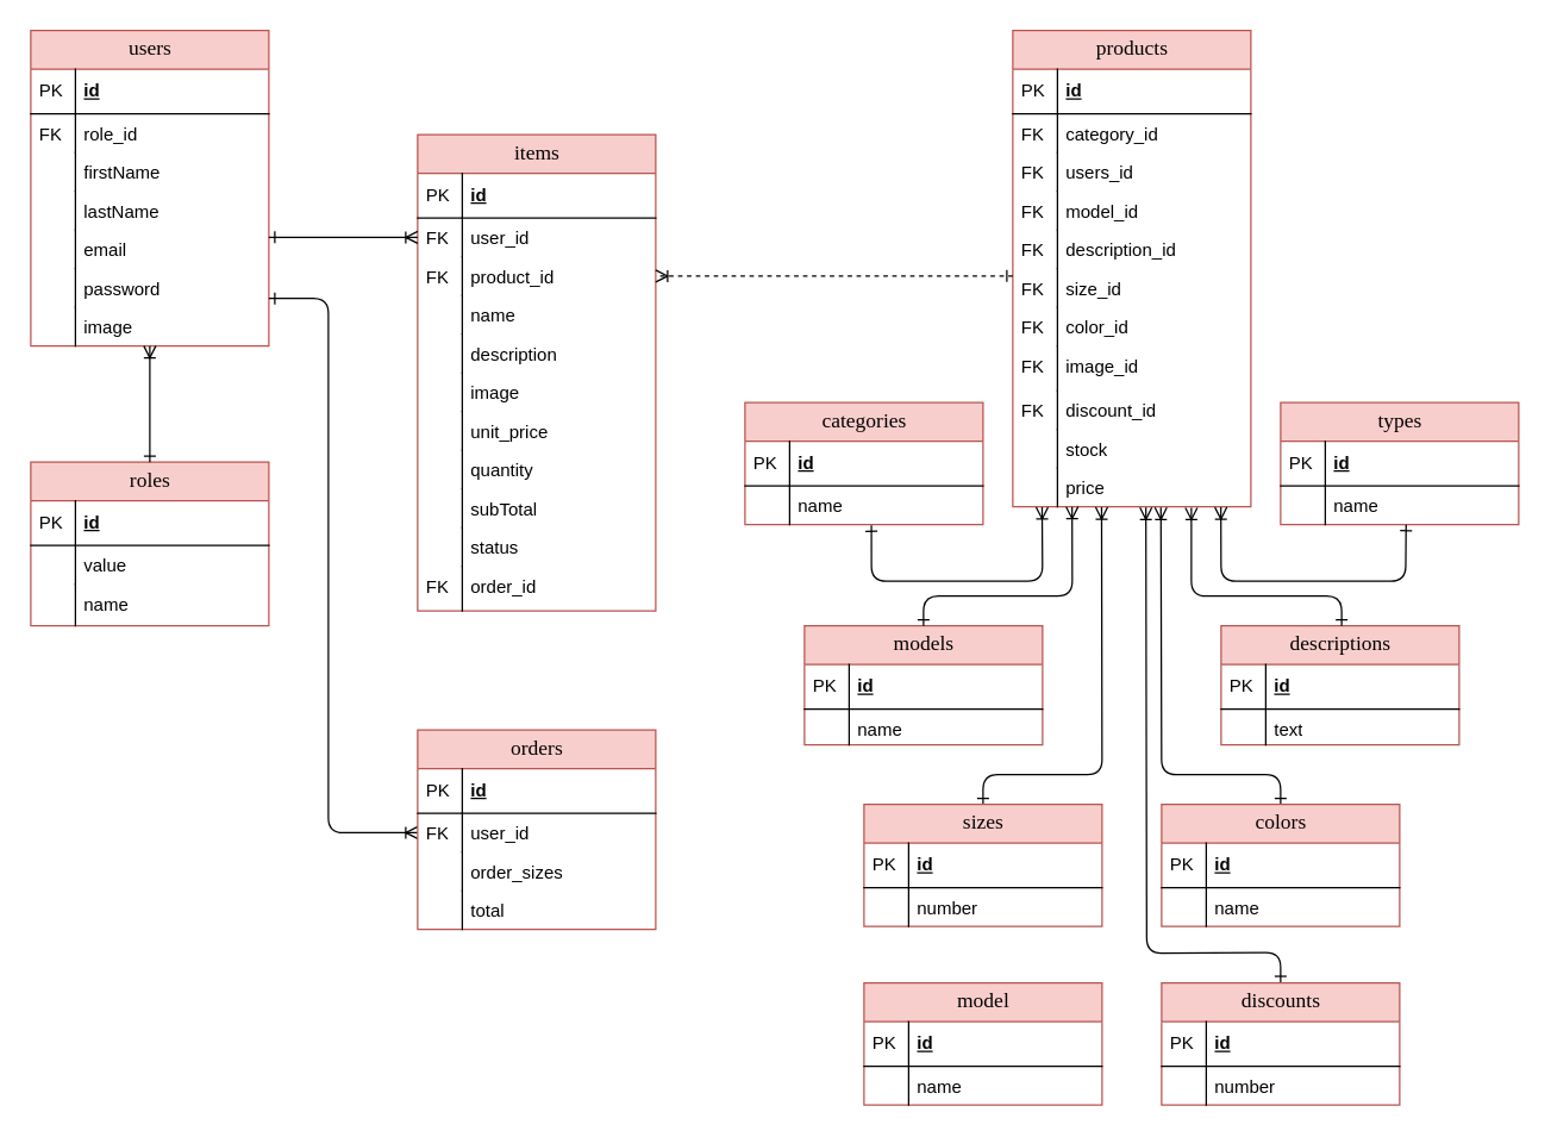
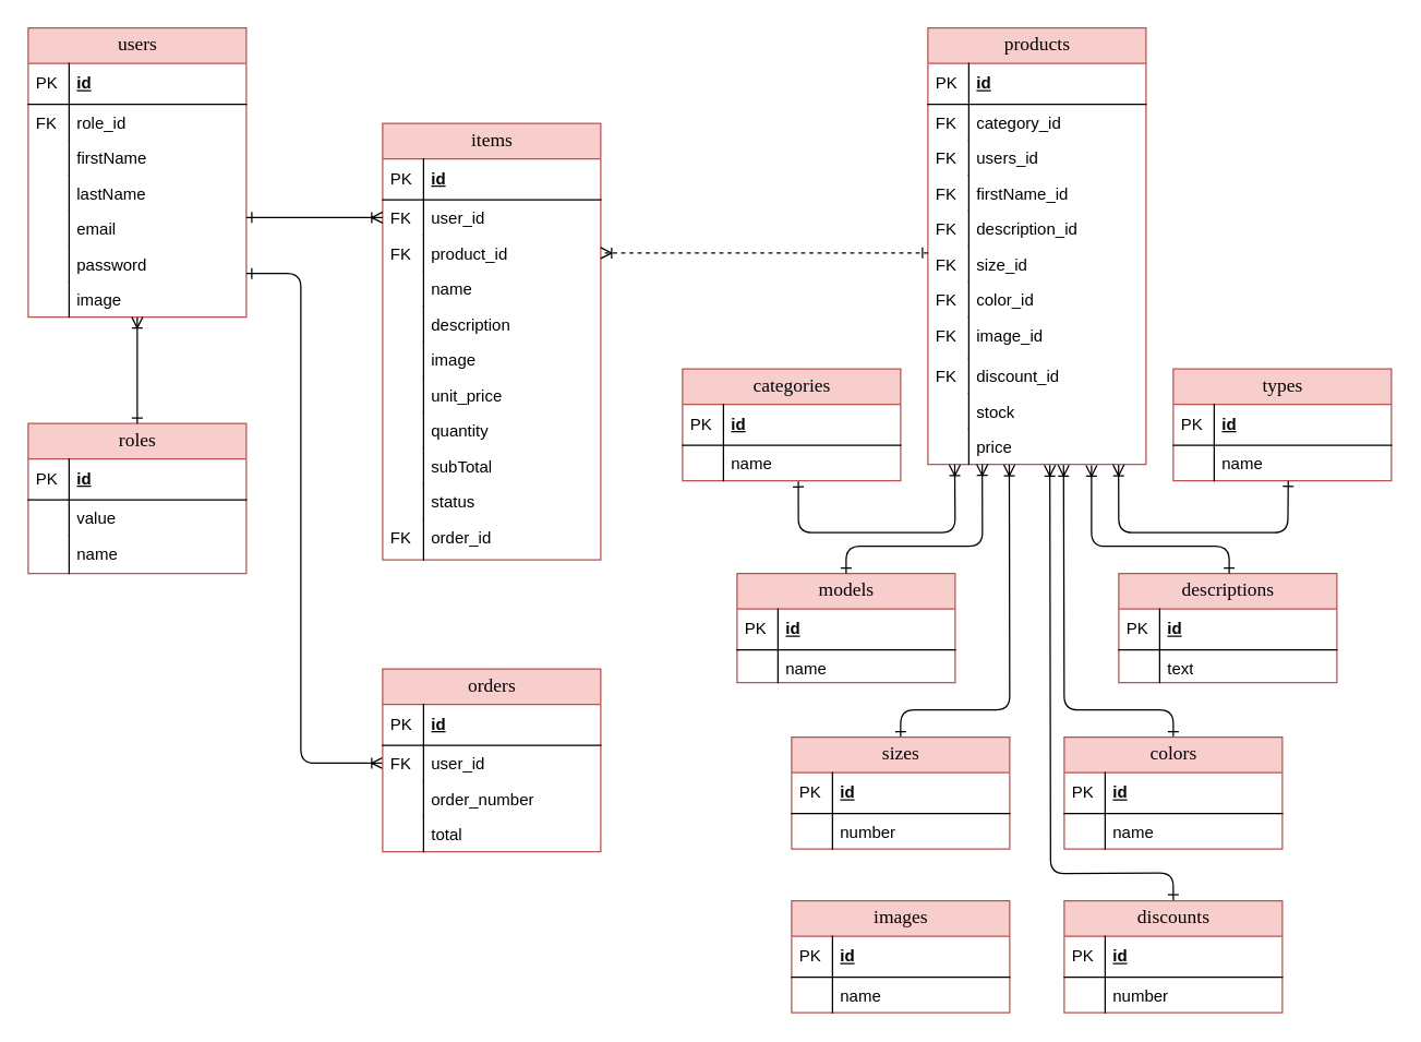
- <mxCell id="57" value="model_id" style="shape=partialRectangle;top=0;left=0;right=0;bottom=0;html=1;align=left;verticalAlign=top;fillColor=none;spacingLeft=34;spacingRight=4;whiteSpace=wrap;overflow=hidden;rotatable=0;points=[[0,0.5],[1,0.5]];portConstraint=eastwest;dropTarget=0;" parent="50" vertex="1"><mxGeometry y="108" width="160" height="26" as="geometry" /></mxCell>
+ <mxCell id="57" value="firstName_id" style="shape=partialRectangle;top=0;left=0;right=0;bottom=0;html=1;align=left;verticalAlign=top;fillColor=none;spacingLeft=34;spacingRight=4;whiteSpace=wrap;overflow=hidden;rotatable=0;points=[[0,0.5],[1,0.5]];portConstraint=eastwest;dropTarget=0;" parent="50" vertex="1"><mxGeometry y="108" width="160" height="26" as="geometry" /></mxCell>
- <mxCell id="93" value="order_sizes" style="shape=partialRectangle;top=0;left=0;right=0;bottom=0;html=1;align=left;verticalAlign=top;fillColor=none;spacingLeft=34;spacingRight=4;whiteSpace=wrap;overflow=hidden;rotatable=0;points=[[0,0.5],[1,0.5]];portConstraint=eastwest;dropTarget=0;" parent="88" vertex="1"><mxGeometry y="82" width="160" height="26" as="geometry" /></mxCell>
+ <mxCell id="93" value="order_number" style="shape=partialRectangle;top=0;left=0;right=0;bottom=0;html=1;align=left;verticalAlign=top;fillColor=none;spacingLeft=34;spacingRight=4;whiteSpace=wrap;overflow=hidden;rotatable=0;points=[[0,0.5],[1,0.5]];portConstraint=eastwest;dropTarget=0;" parent="88" vertex="1"><mxGeometry y="82" width="160" height="26" as="geometry" /></mxCell>
- <mxCell id="119" value="model" style="swimlane;html=1;fontStyle=0;childLayout=stackLayout;horizontal=1;startSize=26;fillColor=#f8cecc;horizontalStack=0;resizeParent=1;resizeLast=0;collapsible=1;marginBottom=0;swimlaneFillColor=#ffffff;align=center;rounded=0;shadow=0;comic=0;labelBackgroundColor=none;strokeWidth=1;fontFamily=Verdana;fontSize=14;swimlaneLine=1;strokeColor=#b85450;" parent="1" vertex="1"><mxGeometry x="580" y="660" width="160" height="82" as="geometry" /></mxCell>
+ <mxCell id="119" value="images" style="swimlane;html=1;fontStyle=0;childLayout=stackLayout;horizontal=1;startSize=26;fillColor=#f8cecc;horizontalStack=0;resizeParent=1;resizeLast=0;collapsible=1;marginBottom=0;swimlaneFillColor=#ffffff;align=center;rounded=0;shadow=0;comic=0;labelBackgroundColor=none;strokeWidth=1;fontFamily=Verdana;fontSize=14;swimlaneLine=1;strokeColor=#b85450;" parent="1" vertex="1"><mxGeometry x="580" y="660" width="160" height="82" as="geometry" /></mxCell>
